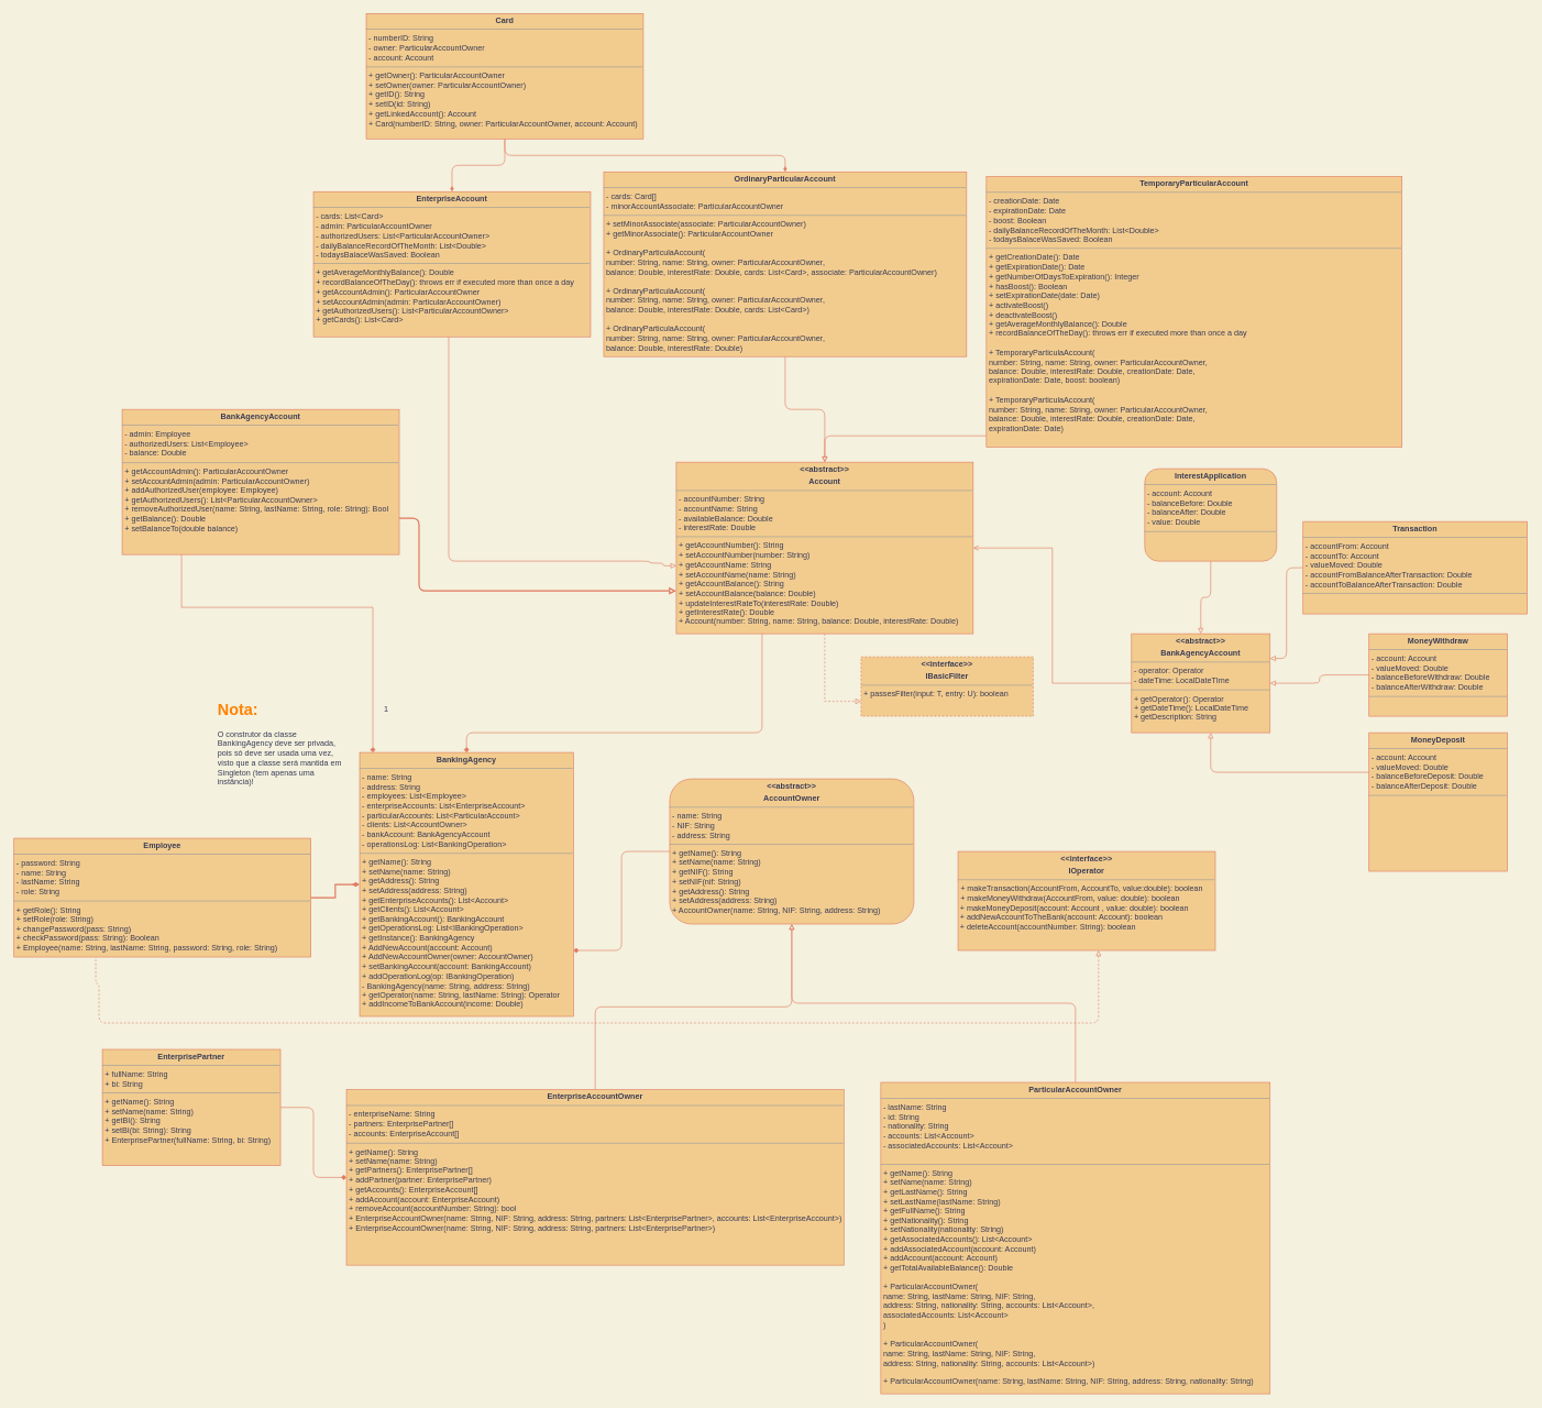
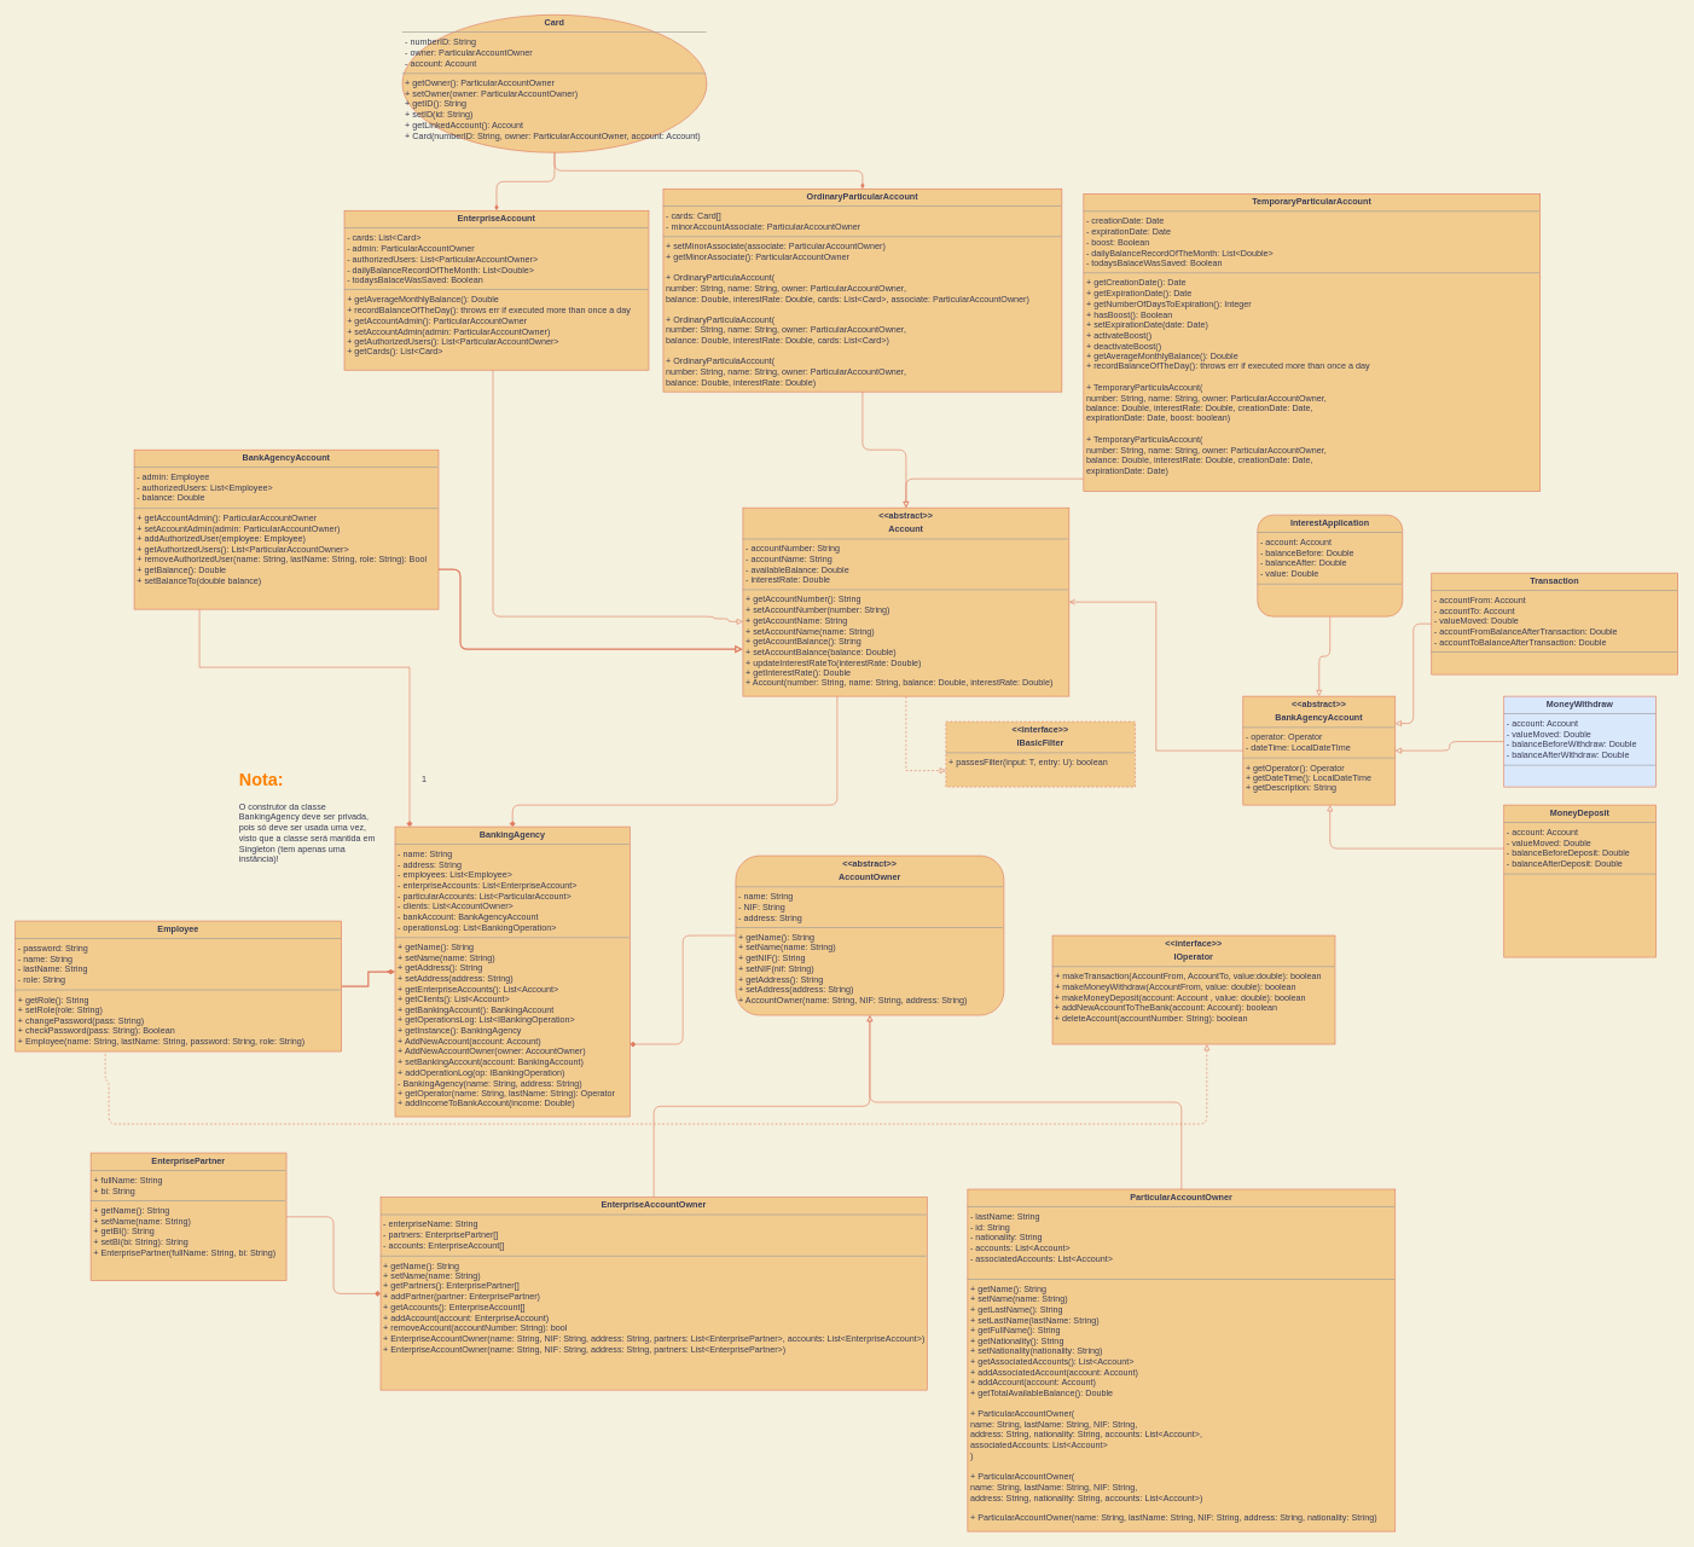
- <mxCell id="14" value="&lt;p style=&quot;margin:0px;margin-top:4px;text-align:center;&quot;&gt;&lt;b&gt;Card&lt;/b&gt;&lt;/p&gt;&lt;hr size=&quot;1&quot;&gt;&lt;p style=&quot;margin:0px;margin-left:4px;&quot;&gt;- numberID: String&lt;/p&gt;&lt;p style=&quot;margin:0px;margin-left:4px;&quot;&gt;- owner: ParticularAccountOwner&lt;/p&gt;&lt;p style=&quot;margin:0px;margin-left:4px;&quot;&gt;- account: Account&lt;/p&gt;&lt;hr size=&quot;1&quot;&gt;&lt;p style=&quot;margin:0px;margin-left:4px;&quot;&gt;+ getOwner(): ParticularAccountOwner&lt;/p&gt;&lt;p style=&quot;margin:0px;margin-left:4px;&quot;&gt;+ setOwner(owner: ParticularAccountOwner)&lt;/p&gt;&lt;p style=&quot;margin:0px;margin-left:4px;&quot;&gt;+ getID(): String&lt;/p&gt;&lt;p style=&quot;margin:0px;margin-left:4px;&quot;&gt;+ setID(id: String)&lt;/p&gt;&lt;p style=&quot;margin:0px;margin-left:4px;&quot;&gt;+ getLinkedAccount(): Account&lt;/p&gt;&lt;p style=&quot;margin:0px;margin-left:4px;&quot;&gt;+ Card(numberID: String, owner: ParticularAccountOwner, account: Account)&lt;/p&gt;" style="verticalAlign=top;align=left;overflow=fill;fontSize=12;fontFamily=Helvetica;html=1;rounded=0;sketch=0;fontColor=#393C56;strokeColor=#E07A5F;fillColor=#F2CC8F;" parent="1" vertex="1"><mxGeometry x="554" y="20" width="420" height="190" as="geometry" /></mxCell>
+ <mxCell id="14" value="&lt;p style=&quot;margin:0px;margin-top:4px;text-align:center;&quot;&gt;&lt;b&gt;Card&lt;/b&gt;&lt;/p&gt;&lt;hr size=&quot;1&quot;&gt;&lt;p style=&quot;margin:0px;margin-left:4px;&quot;&gt;- numberID: String&lt;/p&gt;&lt;p style=&quot;margin:0px;margin-left:4px;&quot;&gt;- owner: ParticularAccountOwner&lt;/p&gt;&lt;p style=&quot;margin:0px;margin-left:4px;&quot;&gt;- account: Account&lt;/p&gt;&lt;hr size=&quot;1&quot;&gt;&lt;p style=&quot;margin:0px;margin-left:4px;&quot;&gt;+ getOwner(): ParticularAccountOwner&lt;/p&gt;&lt;p style=&quot;margin:0px;margin-left:4px;&quot;&gt;+ setOwner(owner: ParticularAccountOwner)&lt;/p&gt;&lt;p style=&quot;margin:0px;margin-left:4px;&quot;&gt;+ getID(): String&lt;/p&gt;&lt;p style=&quot;margin:0px;margin-left:4px;&quot;&gt;+ setID(id: String)&lt;/p&gt;&lt;p style=&quot;margin:0px;margin-left:4px;&quot;&gt;+ getLinkedAccount(): Account&lt;/p&gt;&lt;p style=&quot;margin:0px;margin-left:4px;&quot;&gt;+ Card(numberID: String, owner: ParticularAccountOwner, account: Account)&lt;/p&gt;" style="ellipse;verticalAlign=top;align=left;overflow=fill;fontSize=12;fontFamily=Helvetica;html=1;sketch=0;fontColor=#393C56;strokeColor=#E07A5F;fillColor=#F2CC8F;" parent="1" vertex="1"><mxGeometry x="554" y="20" width="420" height="190" as="geometry" /></mxCell>
- <mxCell id="28" value="&lt;p style=&quot;margin:0px;margin-top:4px;text-align:center;&quot;&gt;&lt;b&gt;MoneyWithdraw&lt;/b&gt;&lt;/p&gt;&lt;hr size=&quot;1&quot;&gt;&lt;p style=&quot;margin:0px;margin-left:4px;&quot;&gt;- account: Account&lt;/p&gt;&lt;p style=&quot;margin:0px;margin-left:4px;&quot;&gt;- valueMoved: Double&lt;/p&gt;&lt;p style=&quot;margin:0px;margin-left:4px;&quot;&gt;- balanceBeforeWithdraw: Double&lt;/p&gt;&lt;p style=&quot;margin:0px;margin-left:4px;&quot;&gt;- balanceAfterWithdraw: Double&lt;/p&gt;&lt;hr size=&quot;1&quot;&gt;&lt;p style=&quot;margin:0px;margin-left:4px;&quot;&gt;&lt;br&gt;&lt;/p&gt;" style="verticalAlign=top;align=left;overflow=fill;fontSize=12;fontFamily=Helvetica;html=1;rounded=0;sketch=0;fontColor=#393C56;strokeColor=#E07A5F;fillColor=#F2CC8F;" parent="1" vertex="1"><mxGeometry x="2074" y="960" width="210" height="125" as="geometry" /></mxCell>
+ <mxCell id="28" value="&lt;p style=&quot;margin:0px;margin-top:4px;text-align:center;&quot;&gt;&lt;b&gt;MoneyWithdraw&lt;/b&gt;&lt;/p&gt;&lt;hr size=&quot;1&quot;&gt;&lt;p style=&quot;margin:0px;margin-left:4px;&quot;&gt;- account: Account&lt;/p&gt;&lt;p style=&quot;margin:0px;margin-left:4px;&quot;&gt;- valueMoved: Double&lt;/p&gt;&lt;p style=&quot;margin:0px;margin-left:4px;&quot;&gt;- balanceBeforeWithdraw: Double&lt;/p&gt;&lt;p style=&quot;margin:0px;margin-left:4px;&quot;&gt;- balanceAfterWithdraw: Double&lt;/p&gt;&lt;hr size=&quot;1&quot;&gt;&lt;p style=&quot;margin:0px;margin-left:4px;&quot;&gt;&lt;br&gt;&lt;/p&gt;" style="verticalAlign=top;align=left;overflow=fill;fontSize=12;fontFamily=Helvetica;html=1;rounded=0;sketch=0;fontColor=#393C56;strokeColor=#E07A5F;fillColor=#dae8fc;" parent="1" vertex="1"><mxGeometry x="2074" y="960" width="210" height="125" as="geometry" /></mxCell>
- <mxCell id="22" value="&lt;p style=&quot;margin:0px;margin-top:4px;text-align:center;&quot;&gt;&lt;b&gt;EnterprisePartner&lt;/b&gt;&lt;/p&gt;&lt;hr size=&quot;1&quot;&gt;&lt;p style=&quot;margin:0px;margin-left:4px;&quot;&gt;+ fullName: String&lt;/p&gt;&lt;p style=&quot;margin:0px;margin-left:4px;&quot;&gt;+ bi: String&lt;br&gt;&lt;/p&gt;&lt;hr size=&quot;1&quot;&gt;&lt;p style=&quot;margin:0px;margin-left:4px;&quot;&gt;+ getName(): String&lt;/p&gt;&lt;p style=&quot;margin:0px;margin-left:4px;&quot;&gt;+ setName(name: String)&lt;/p&gt;&lt;p style=&quot;margin:0px;margin-left:4px;&quot;&gt;+ getBI(): String&lt;/p&gt;&lt;p style=&quot;margin:0px;margin-left:4px;&quot;&gt;+ setBI(bi: String): String&lt;/p&gt;&lt;p style=&quot;margin:0px;margin-left:4px;&quot;&gt;+ EnterprisePartner(fullName: String, bi: String)&lt;/p&gt;&lt;p style=&quot;margin:0px;margin-left:4px;&quot;&gt;&lt;br&gt;&lt;/p&gt;" style="verticalAlign=top;align=left;overflow=fill;fontSize=12;fontFamily=Helvetica;html=1;rounded=0;sketch=0;fontColor=#393C56;strokeColor=#E07A5F;fillColor=#F2CC8F;" parent="1" vertex="1"><mxGeometry x="154" y="1590" width="270" height="176" as="geometry" /></mxCell>
+ <mxCell id="22" value="&lt;p style=&quot;margin:0px;margin-top:4px;text-align:center;&quot;&gt;&lt;b&gt;EnterprisePartner&lt;/b&gt;&lt;/p&gt;&lt;hr size=&quot;1&quot;&gt;&lt;p style=&quot;margin:0px;margin-left:4px;&quot;&gt;+ fullName: String&lt;/p&gt;&lt;p style=&quot;margin:0px;margin-left:4px;&quot;&gt;+ bi: String&lt;br&gt;&lt;/p&gt;&lt;hr size=&quot;1&quot;&gt;&lt;p style=&quot;margin:0px;margin-left:4px;&quot;&gt;+ getName(): String&lt;/p&gt;&lt;p style=&quot;margin:0px;margin-left:4px;&quot;&gt;+ setName(name: String)&lt;/p&gt;&lt;p style=&quot;margin:0px;margin-left:4px;&quot;&gt;+ getBI(): String&lt;/p&gt;&lt;p style=&quot;margin:0px;margin-left:4px;&quot;&gt;+ setBI(bi: String): String&lt;/p&gt;&lt;p style=&quot;margin:0px;margin-left:4px;&quot;&gt;+ EnterprisePartner(fullName: String, bi: String)&lt;/p&gt;&lt;p style=&quot;margin:0px;margin-left:4px;&quot;&gt;&lt;br&gt;&lt;/p&gt;" style="verticalAlign=top;align=left;overflow=fill;fontSize=12;fontFamily=Helvetica;html=1;rounded=0;sketch=0;fontColor=#393C56;strokeColor=#E07A5F;fillColor=#F2CC8F;" parent="1" vertex="1"><mxGeometry x="124" y="1590" width="270" height="176" as="geometry" /></mxCell>
